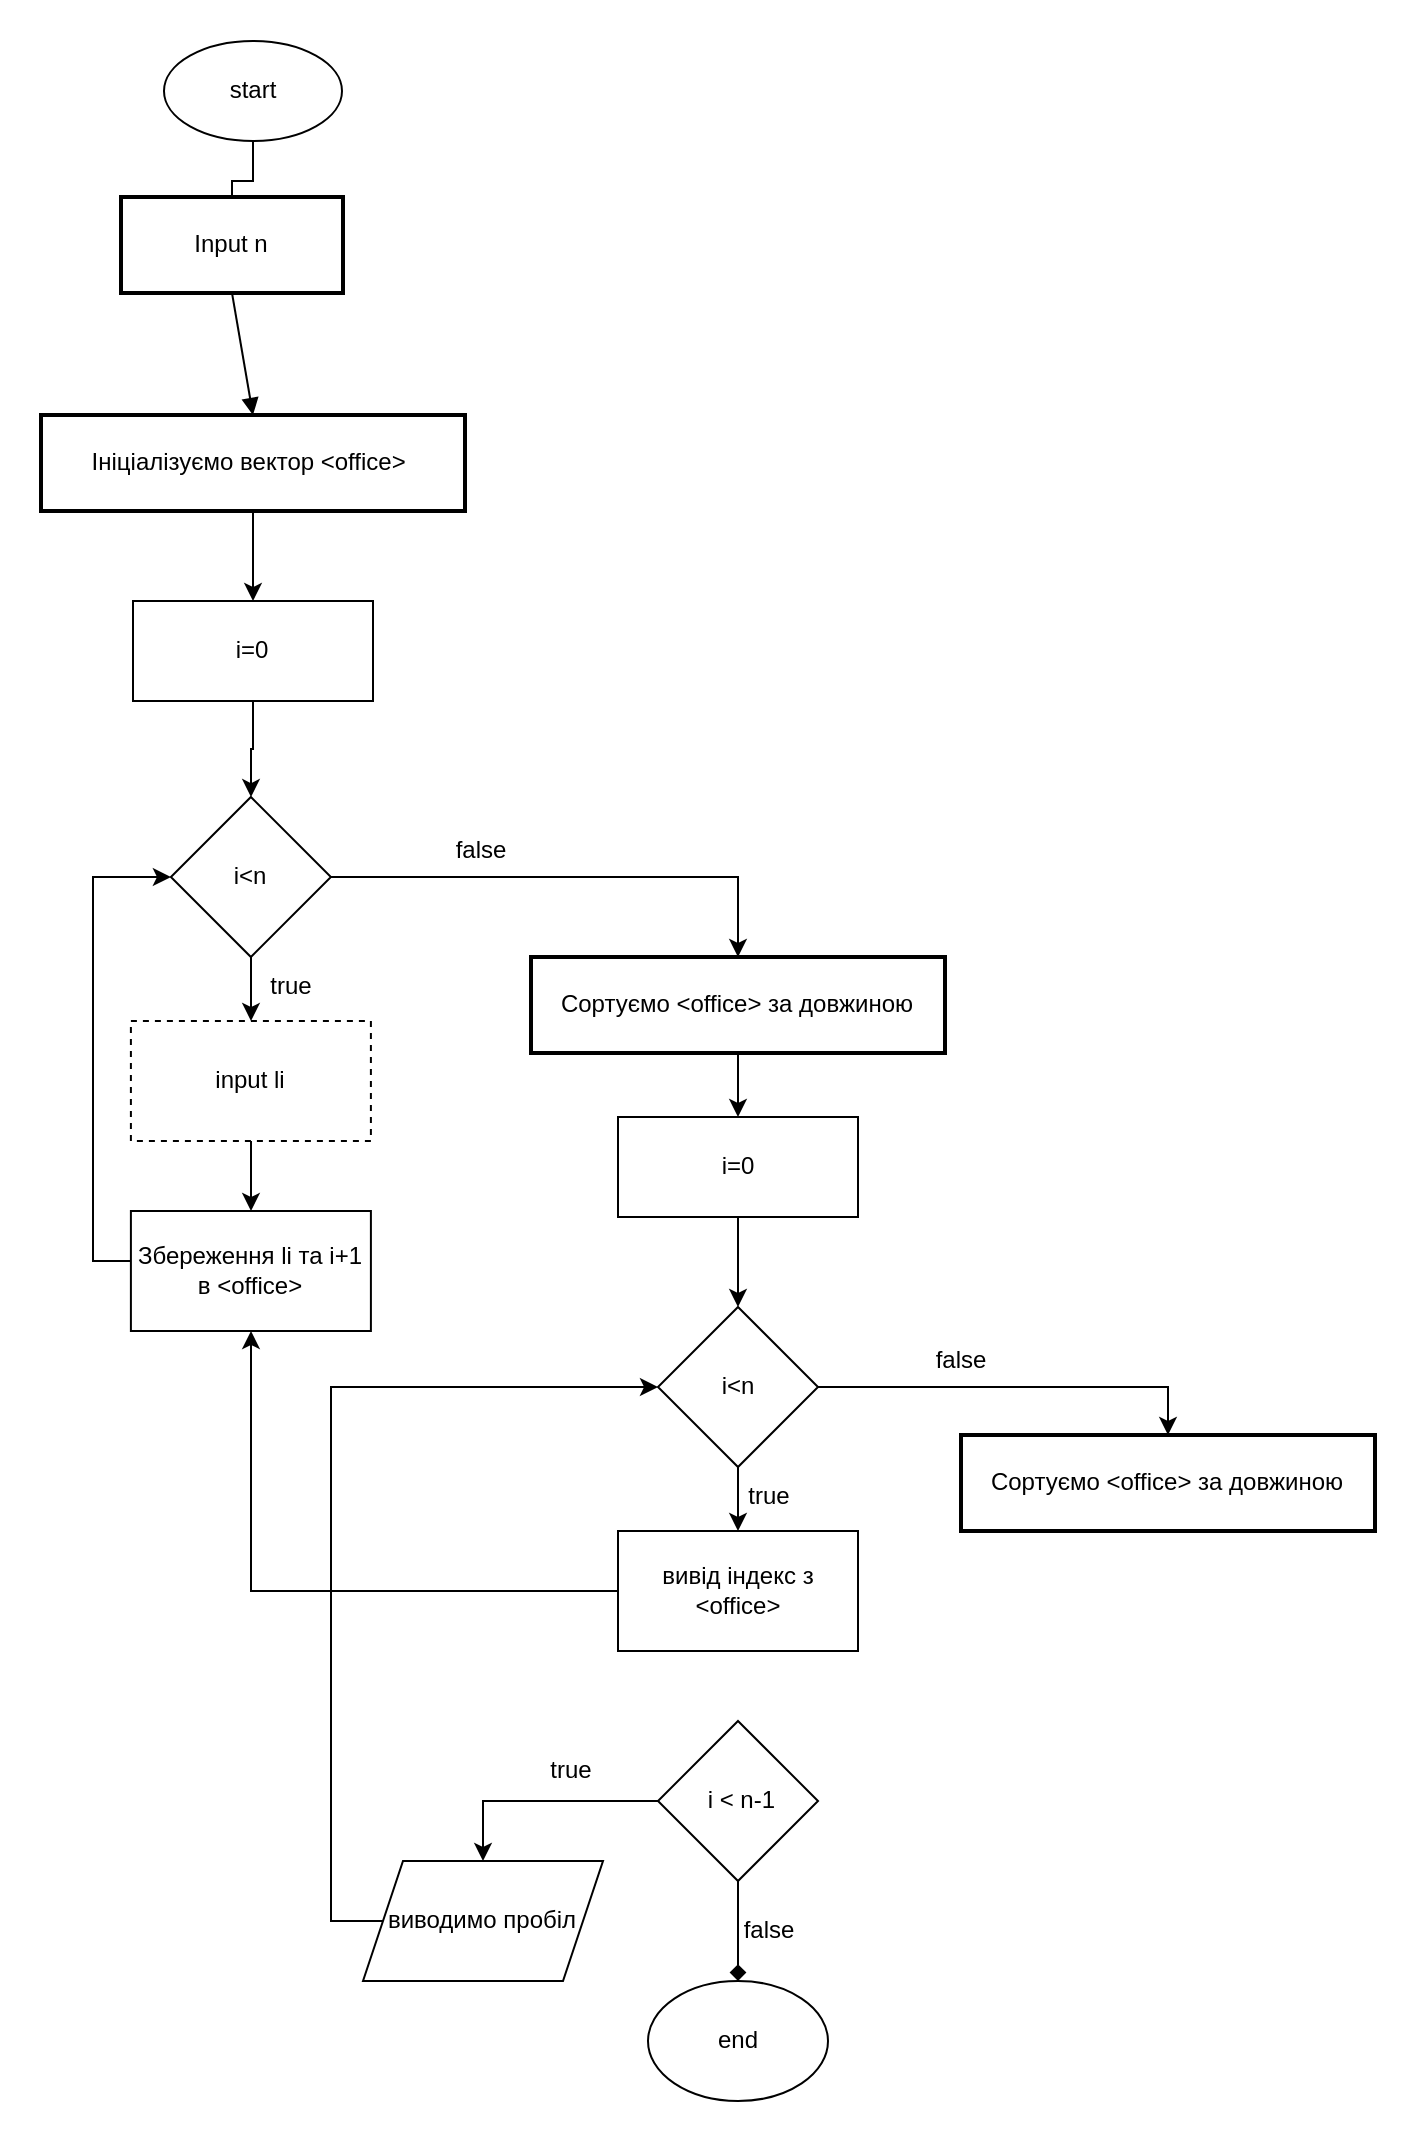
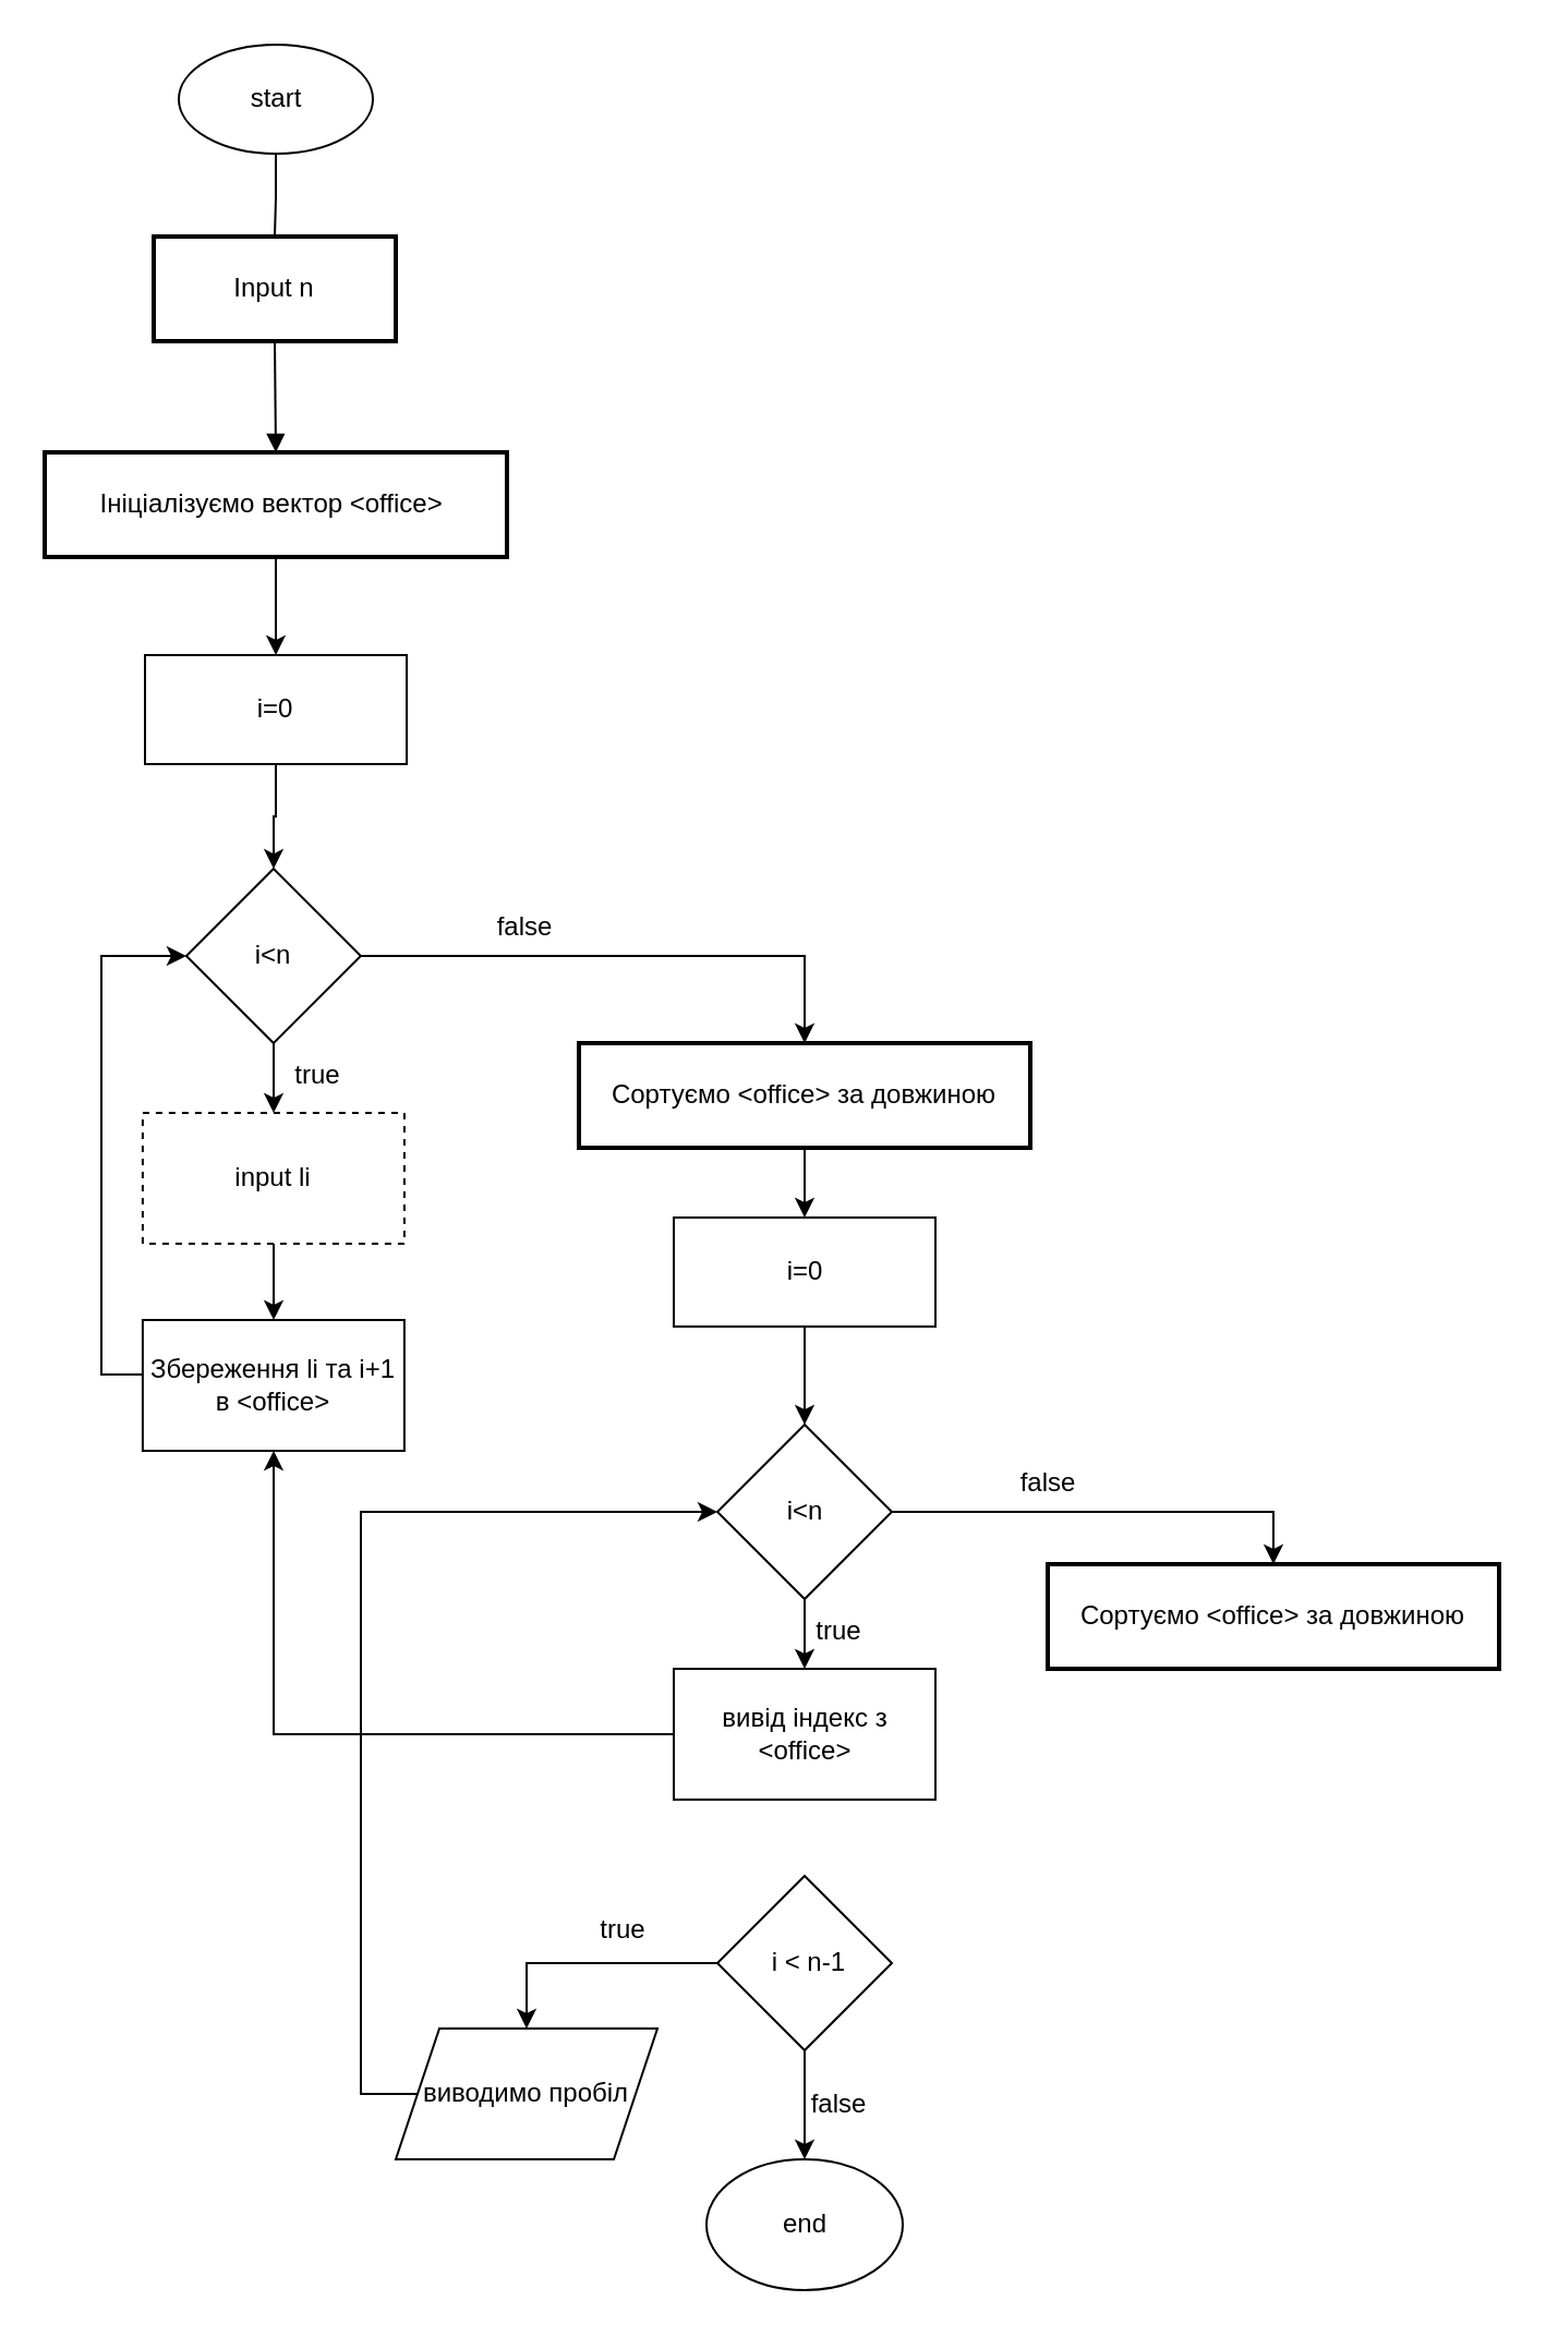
- <mxCell id="2" value="Input n" style="whiteSpace=wrap;strokeWidth=2;" vertex="1" parent="1"><mxGeometry x="60" y="98" width="111" height="48" as="geometry" /></mxCell>
+ <mxCell id="2" value="Input n" style="whiteSpace=wrap;strokeWidth=2;" vertex="1" parent="1"><mxGeometry x="70" y="108" width="111" height="48" as="geometry" /></mxCell>
- <mxCell id="32" value="" style="edgeStyle=orthogonalEdgeStyle;rounded=0;orthogonalLoop=1;jettySize=auto;html=1;endArrow=diamond;" edge="1" parent="1" source="34" target="10"><mxGeometry relative="1" as="geometry" /></mxCell>
+ <mxCell id="32" value="" style="edgeStyle=orthogonalEdgeStyle;rounded=0;orthogonalLoop=1;jettySize=auto;html=1;" edge="1" parent="1" source="34" target="10"><mxGeometry relative="1" as="geometry" /></mxCell>
